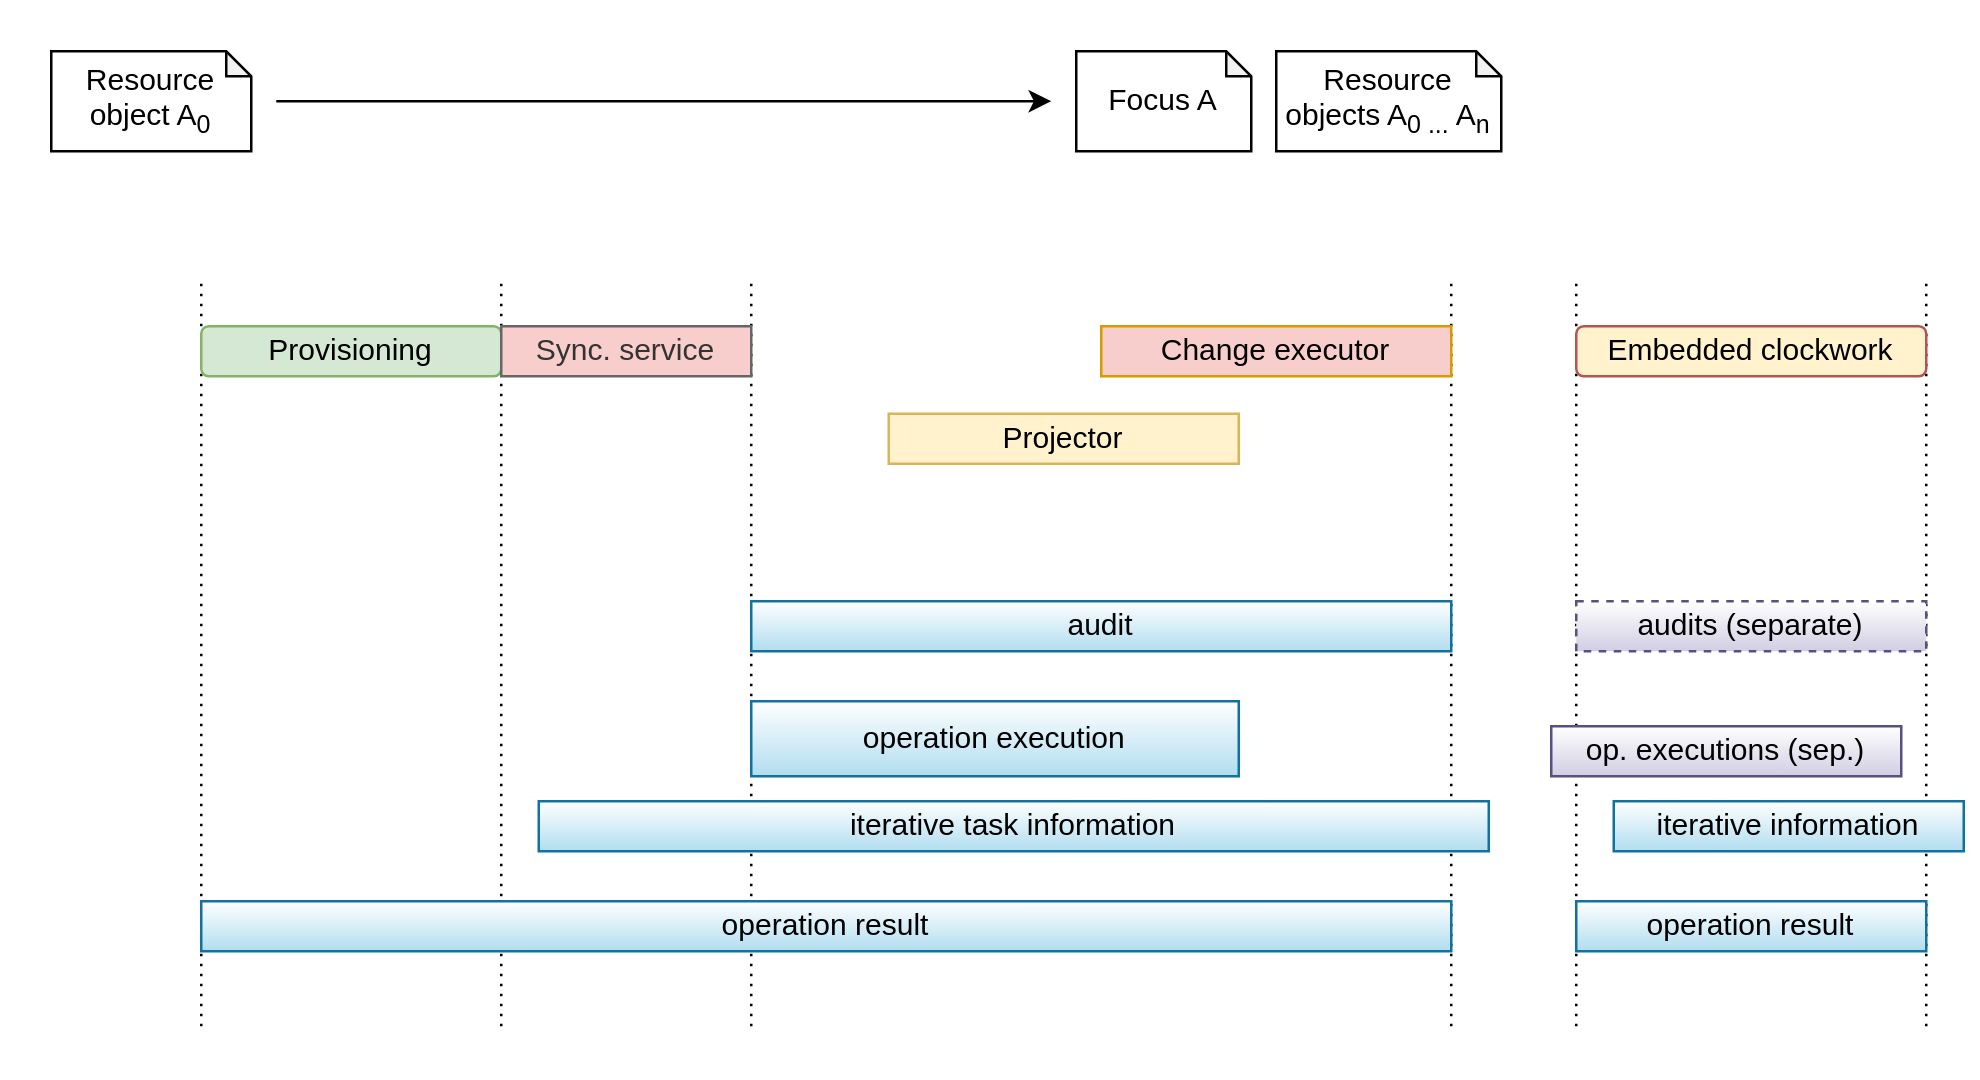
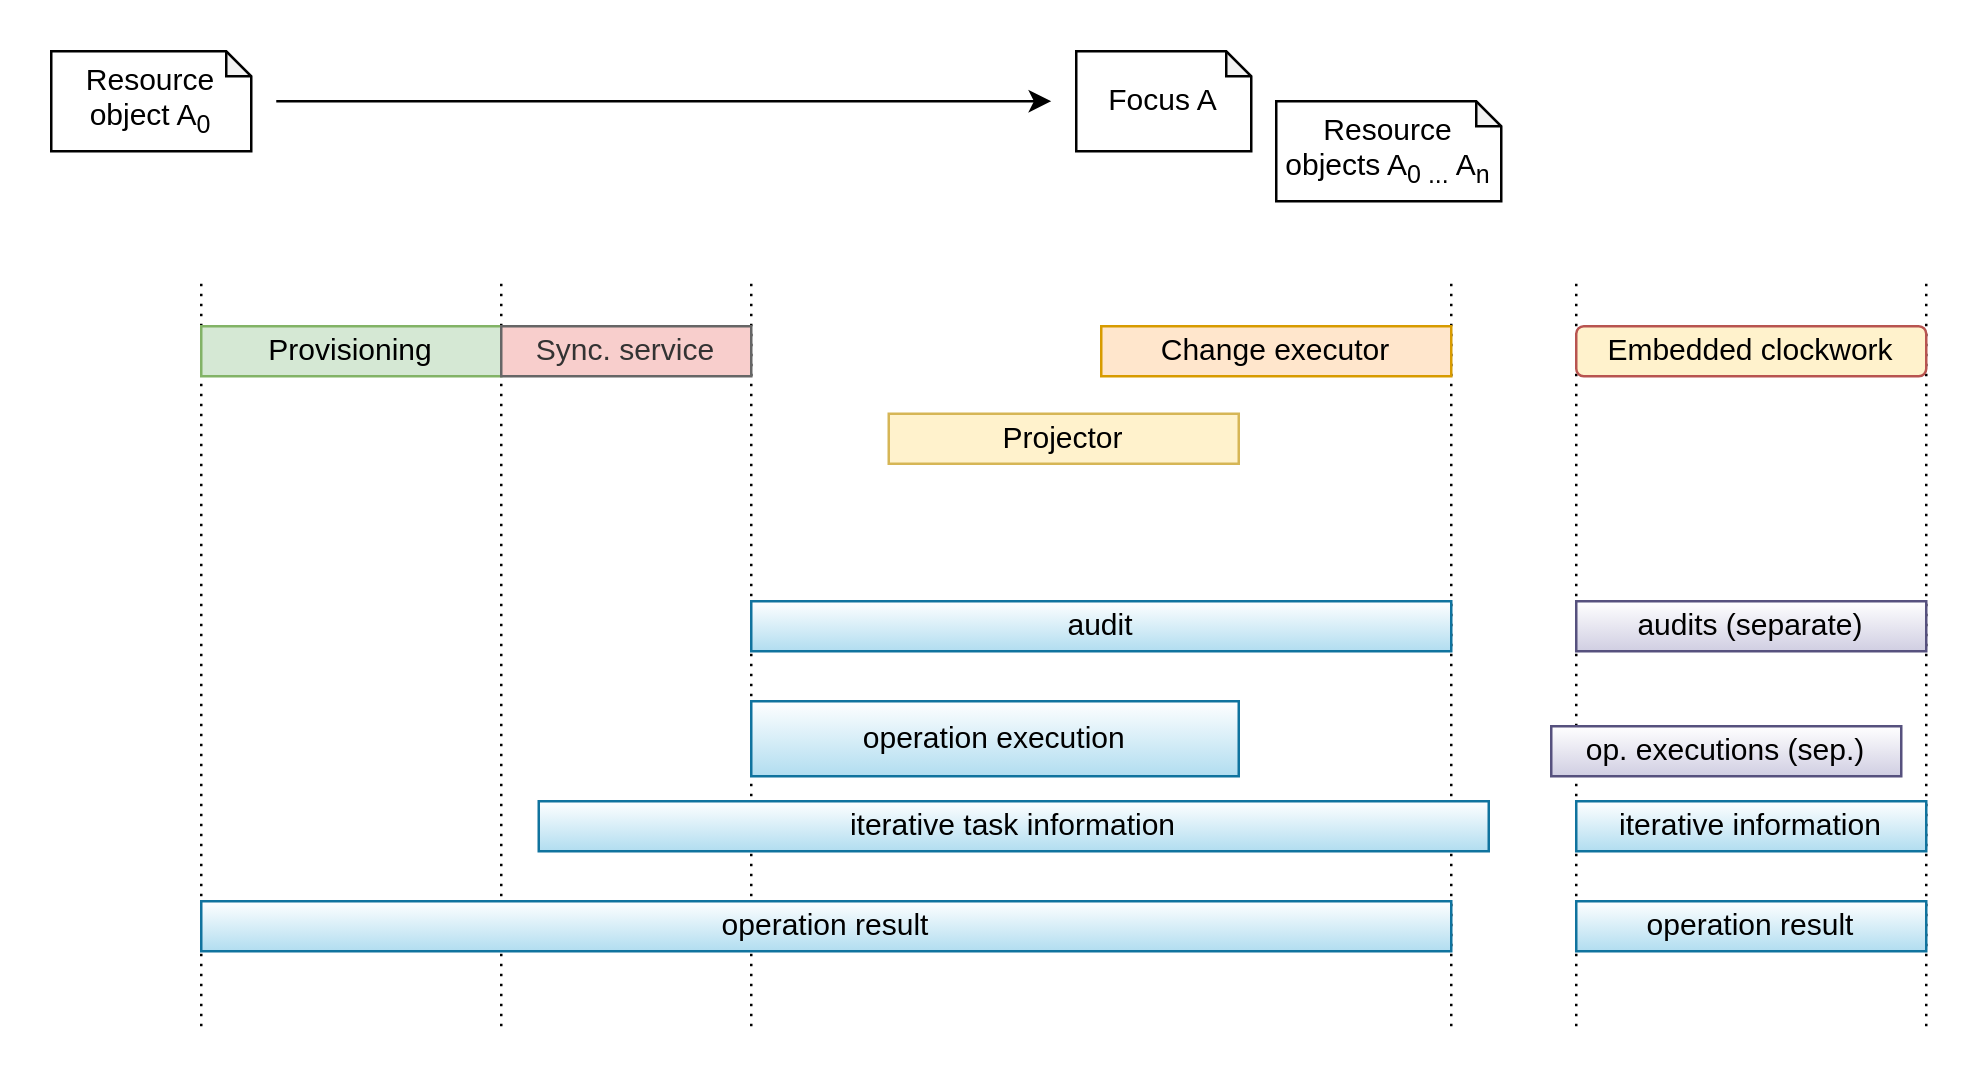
- <mxCell id="15" value="Resource objects A&lt;sub&gt;0 ...&amp;nbsp;&lt;/sub&gt;A&lt;sub&gt;n&lt;/sub&gt;" style="shape=note;whiteSpace=wrap;html=1;backgroundOutline=1;darkOpacity=0.05;size=10;" parent="1" vertex="1"><mxGeometry x="510" y="20" width="90" height="40" as="geometry" /></mxCell>
+ <mxCell id="15" value="Resource objects A&lt;sub&gt;0 ...&amp;nbsp;&lt;/sub&gt;A&lt;sub&gt;n&lt;/sub&gt;" style="shape=note;whiteSpace=wrap;html=1;backgroundOutline=1;darkOpacity=0.05;size=10;" parent="1" vertex="1"><mxGeometry x="510" y="40" width="90" height="40" as="geometry" /></mxCell>
- <mxCell id="8" value="Provisioning" style="whiteSpace=wrap;html=1;fillColor=#d5e8d4;strokeColor=#82b366;rounded=1;" parent="1" vertex="1"><mxGeometry x="80" y="130" width="120" height="20" as="geometry" /></mxCell>
+ <mxCell id="8" value="Provisioning" style="rounded=0;whiteSpace=wrap;html=1;fillColor=#d5e8d4;strokeColor=#82b366;" parent="1" vertex="1"><mxGeometry x="80" y="130" width="120" height="20" as="geometry" /></mxCell>
- <mxCell id="11" value="Change executor" style="rounded=0;whiteSpace=wrap;html=1;fillColor=#f8cecc;strokeColor=#d79b00;" parent="1" vertex="1"><mxGeometry x="440" y="130" width="140" height="20" as="geometry" /></mxCell>
+ <mxCell id="11" value="Change executor" style="rounded=0;whiteSpace=wrap;html=1;fillColor=#ffe6cc;strokeColor=#d79b00;" parent="1" vertex="1"><mxGeometry x="440" y="130" width="140" height="20" as="geometry" /></mxCell>
- <mxCell id="19" value="audits (separate)" style="rounded=0;whiteSpace=wrap;html=1;fillColor=#d0cee2;strokeColor=#56517e;gradientDirection=north;gradientColor=#ffffff;dashed=1;" parent="1" vertex="1"><mxGeometry x="630" y="240" width="140" height="20" as="geometry" /></mxCell>
+ <mxCell id="19" value="audits (separate)" style="rounded=0;whiteSpace=wrap;html=1;fillColor=#d0cee2;strokeColor=#56517e;gradientDirection=north;gradientColor=#ffffff;" parent="1" vertex="1"><mxGeometry x="630" y="240" width="140" height="20" as="geometry" /></mxCell>
- <mxCell id="22" value="iterative information" style="rounded=0;whiteSpace=wrap;html=1;fillColor=#b1ddf0;strokeColor=#10739e;gradientColor=#ffffff;gradientDirection=north;" parent="1" vertex="1"><mxGeometry x="645" y="320" width="140" height="20" as="geometry" /></mxCell>
+ <mxCell id="22" value="iterative information" style="rounded=0;whiteSpace=wrap;html=1;fillColor=#b1ddf0;strokeColor=#10739e;gradientColor=#ffffff;gradientDirection=north;" parent="1" vertex="1"><mxGeometry x="630" y="320" width="140" height="20" as="geometry" /></mxCell>
